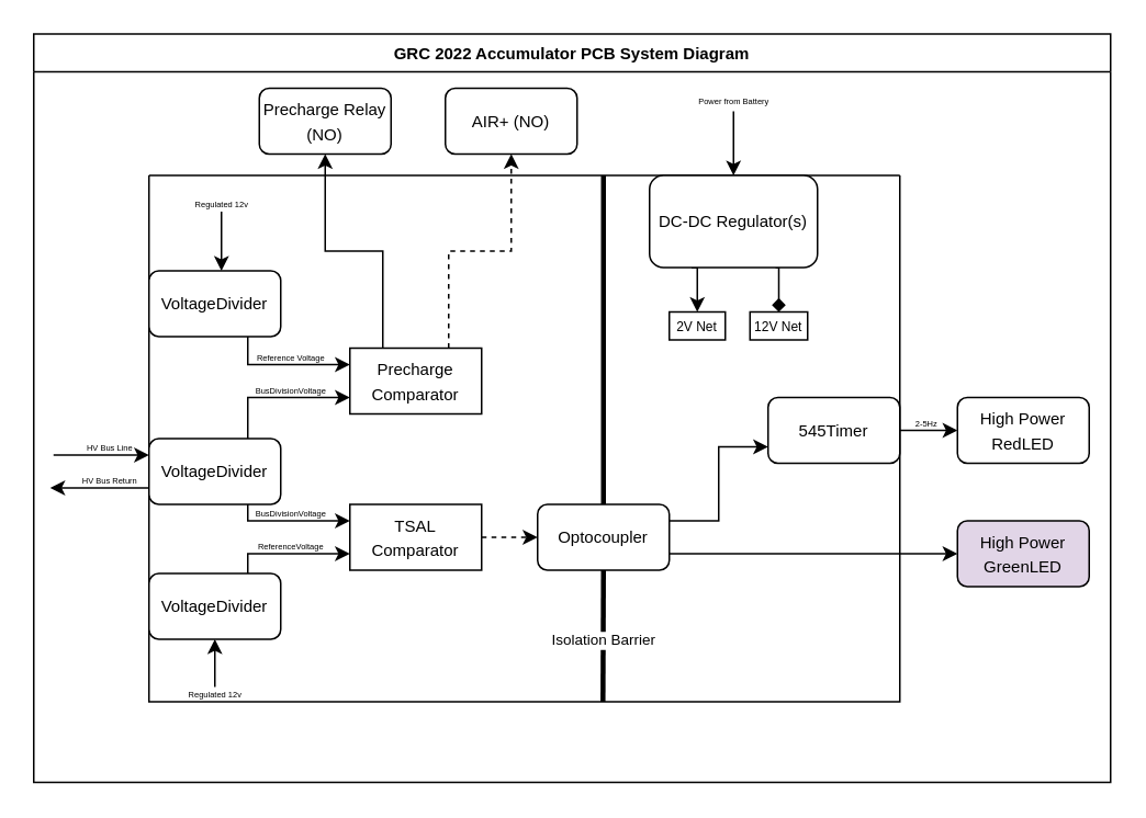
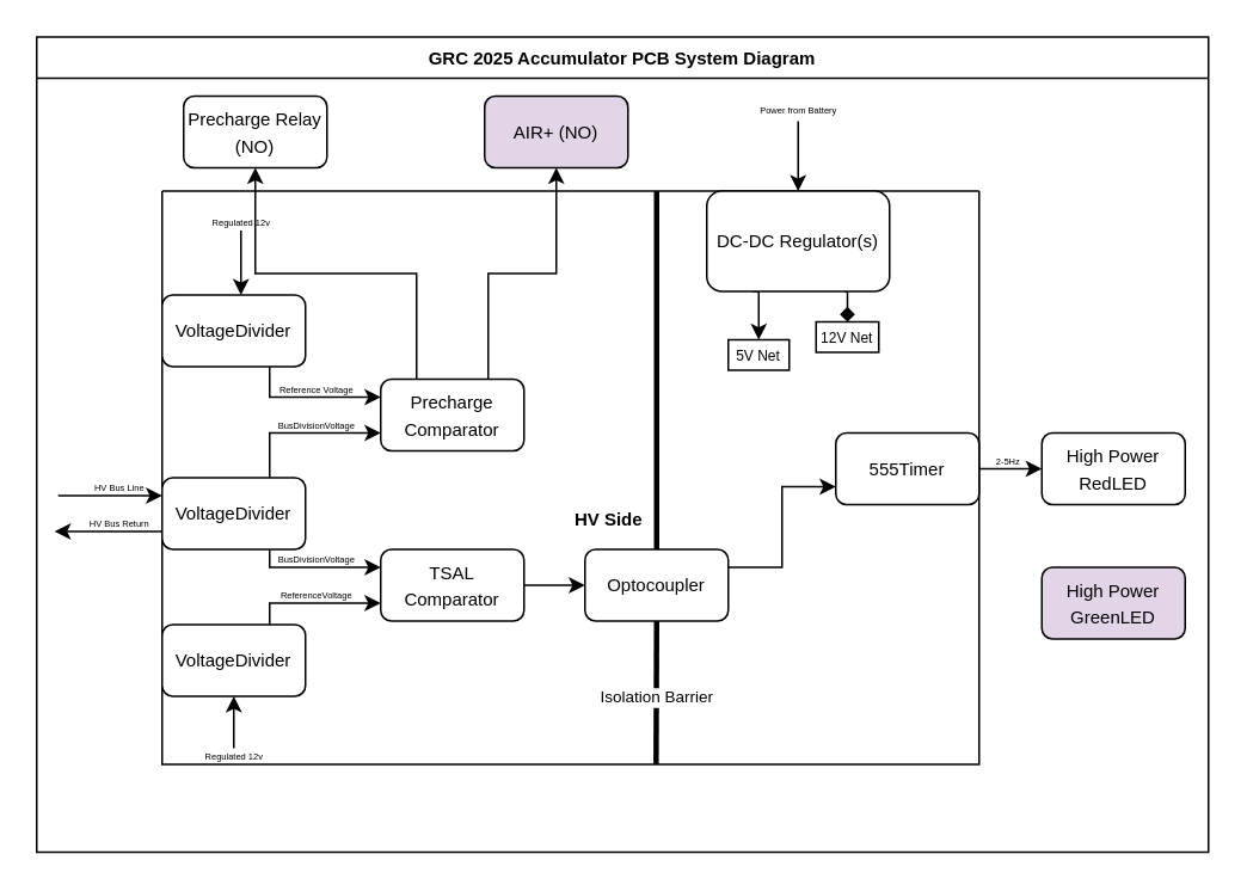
- <mxCell id="45" value="GRC 2022 Accumulator PCB System Diagram" style="swimlane;fontSize=10;" vertex="1" parent="1"><mxGeometry x="20" y="20" width="654" height="455" as="geometry" /></mxCell>
+ <mxCell id="45" value="GRC 2025 Accumulator PCB System Diagram" style="swimlane;fontSize=10;" vertex="1" parent="1"><mxGeometry x="20" y="20" width="654" height="455" as="geometry" /></mxCell>
- <mxCell id="36" value="&lt;font style=&quot;font-size: 10px&quot;&gt;Precharge Relay (NO)&lt;br&gt;&lt;/font&gt;" style="rounded=1;whiteSpace=wrap;html=1;" vertex="1" parent="1"><mxGeometry x="157" y="53" width="80" height="40" as="geometry" /></mxCell>
+ <mxCell id="36" value="&lt;font style=&quot;font-size: 10px&quot;&gt;Precharge Relay (NO)&lt;br&gt;&lt;/font&gt;" style="rounded=1;whiteSpace=wrap;html=1;" vertex="1" parent="1"><mxGeometry x="102" y="53" width="80" height="40" as="geometry" /></mxCell>
- <mxCell id="41" value="&lt;font style=&quot;font-size: 10px&quot;&gt;AIR+ (NO)&lt;br&gt;&lt;/font&gt;" style="rounded=1;whiteSpace=wrap;html=1;" vertex="1" parent="1"><mxGeometry x="270" y="53" width="80" height="40" as="geometry" /></mxCell>
+ <mxCell id="41" value="&lt;font style=&quot;font-size: 10px&quot;&gt;AIR+ (NO)&lt;br&gt;&lt;/font&gt;" style="rounded=1;whiteSpace=wrap;html=1;fillColor=#e1d5e7;" vertex="1" parent="1"><mxGeometry x="270" y="53" width="80" height="40" as="geometry" /></mxCell>
- <mxCell id="33" style="edgeStyle=orthogonalEdgeStyle;rounded=0;orthogonalLoop=1;jettySize=auto;html=1;exitX=0.75;exitY=0;exitDx=0;exitDy=0;entryX=0.5;entryY=1;entryDx=0;entryDy=0;fontSize=5;strokeWidth=1;dashed=1;" edge="1" parent="1" source="35" target="41"><mxGeometry relative="1" as="geometry" /></mxCell>
+ <mxCell id="33" style="edgeStyle=orthogonalEdgeStyle;rounded=0;orthogonalLoop=1;jettySize=auto;html=1;exitX=0.75;exitY=0;exitDx=0;exitDy=0;entryX=0.5;entryY=1;entryDx=0;entryDy=0;fontSize=5;strokeWidth=1;" edge="1" parent="1" source="35" target="41"><mxGeometry relative="1" as="geometry" /></mxCell>
- <mxCell id="11" value="&lt;font style=&quot;font-size: 8px&quot;&gt;12V Net&lt;/font&gt;" style="rounded=0;whiteSpace=wrap;html=1;fontSize=5;" vertex="1" parent="2"><mxGeometry x="365" y="83" width="35" height="17" as="geometry" /></mxCell>
+ <mxCell id="11" value="&lt;font style=&quot;font-size: 8px&quot;&gt;12V Net&lt;/font&gt;" style="rounded=0;whiteSpace=wrap;html=1;fontSize=5;" vertex="1" parent="2"><mxGeometry x="365" y="73" width="35" height="17" as="geometry" /></mxCell>
- <mxCell id="10" value="&lt;font style=&quot;font-size: 8px&quot;&gt;2V Net&lt;/font&gt;" style="rounded=0;whiteSpace=wrap;html=1;fontSize=5;" vertex="1" parent="2"><mxGeometry x="316" y="83" width="34" height="17" as="geometry" /></mxCell>
+ <mxCell id="10" value="&lt;font style=&quot;font-size: 8px&quot;&gt;5V Net&lt;/font&gt;" style="rounded=0;whiteSpace=wrap;html=1;fontSize=5;" vertex="1" parent="2"><mxGeometry x="316" y="83" width="34" height="17" as="geometry" /></mxCell>
- <mxCell id="35" value="&lt;font style=&quot;font-size: 10px&quot;&gt;Precharge Comparator&lt;br&gt;&lt;/font&gt;" style="whiteSpace=wrap;html=1;rounded=0;" vertex="1" parent="1"><mxGeometry x="212" y="211" width="80" height="40" as="geometry" /></mxCell>
+ <mxCell id="35" value="&lt;font style=&quot;font-size: 10px&quot;&gt;Precharge Comparator&lt;br&gt;&lt;/font&gt;" style="rounded=1;whiteSpace=wrap;html=1;" vertex="1" parent="1"><mxGeometry x="212" y="211" width="80" height="40" as="geometry" /></mxCell>
- <mxCell id="3" value="&lt;font style=&quot;font-size: 10px&quot;&gt;545Timer&lt;br&gt;&lt;/font&gt;" style="rounded=1;whiteSpace=wrap;html=1;" vertex="1" parent="2"><mxGeometry x="376" y="135" width="80" height="40" as="geometry" /></mxCell>
+ <mxCell id="3" value="&lt;font style=&quot;font-size: 10px&quot;&gt;555Timer&lt;br&gt;&lt;/font&gt;" style="rounded=1;whiteSpace=wrap;html=1;" vertex="1" parent="2"><mxGeometry x="376" y="135" width="80" height="40" as="geometry" /></mxCell>
+ <mxCell id="48" value="&lt;font style=&quot;font-size: 10px&quot;&gt;&lt;b&gt;HV Side&lt;/b&gt;&lt;/font&gt;" style="text;html=1;align=center;verticalAlign=middle;resizable=0;points=[];autosize=1;strokeColor=none;fillColor=none;fontSize=8;" vertex="1" parent="45"><mxGeometry x="295" y="261" width="48" height="15" as="geometry" /></mxCell>
- <mxCell id="20" value="&lt;font style=&quot;font-size: 10px&quot;&gt;TSAL Comparator&lt;br&gt;&lt;/font&gt;" style="whiteSpace=wrap;html=1;rounded=0;" vertex="1" parent="1"><mxGeometry x="212" y="306" width="80" height="40" as="geometry" /></mxCell>
+ <mxCell id="20" value="&lt;font style=&quot;font-size: 10px&quot;&gt;TSAL Comparator&lt;br&gt;&lt;/font&gt;" style="rounded=1;whiteSpace=wrap;html=1;" vertex="1" parent="1"><mxGeometry x="212" y="306" width="80" height="40" as="geometry" /></mxCell>
- <mxCell id="19" style="edgeStyle=orthogonalEdgeStyle;rounded=0;orthogonalLoop=1;jettySize=auto;html=1;exitX=1;exitY=0.5;exitDx=0;exitDy=0;entryX=0;entryY=0.5;entryDx=0;entryDy=0;fontSize=5;dashed=1;" edge="1" parent="1" source="20" target="26"><mxGeometry relative="1" as="geometry" /></mxCell>
+ <mxCell id="19" style="edgeStyle=orthogonalEdgeStyle;rounded=0;orthogonalLoop=1;jettySize=auto;html=1;exitX=1;exitY=0.5;exitDx=0;exitDy=0;entryX=0;entryY=0.5;entryDx=0;entryDy=0;fontSize=5;" edge="1" parent="1" source="20" target="26"><mxGeometry relative="1" as="geometry" /></mxCell>
- <mxCell id="25" style="edgeStyle=orthogonalEdgeStyle;rounded=0;orthogonalLoop=1;jettySize=auto;html=1;exitX=1;exitY=0.75;exitDx=0;exitDy=0;entryX=0;entryY=0.5;entryDx=0;entryDy=0;fontSize=5;strokeWidth=1;" edge="1" parent="1" source="26" target="28"><mxGeometry relative="1" as="geometry" /></mxCell>
